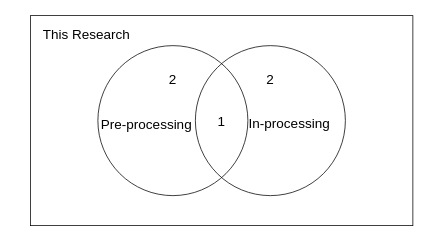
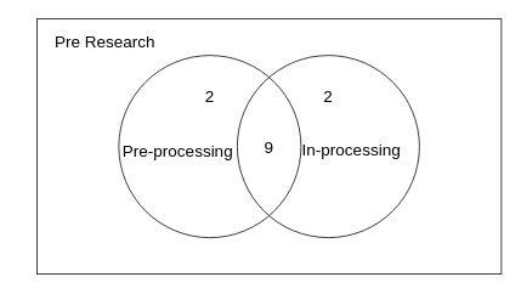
- <mxCell id="10" value="This Research" style="text;html=1;strokeColor=none;fillColor=none;align=center;verticalAlign=middle;whiteSpace=wrap;rounded=0;fontSize=18;" vertex="1" parent="1"><mxGeometry x="20" y="30" width="190" height="30" as="geometry" /></mxCell>
+ <mxCell id="10" value="Pre Research" style="text;html=1;strokeColor=none;fillColor=none;align=center;verticalAlign=middle;whiteSpace=wrap;rounded=0;fontSize=18;" vertex="1" parent="1"><mxGeometry x="20" y="30" width="190" height="30" as="geometry" /></mxCell>
- <mxCell id="8" value="&lt;font style=&quot;font-size: 18px&quot;&gt;1&lt;/font&gt;" style="text;html=1;strokeColor=none;fillColor=none;align=center;verticalAlign=middle;whiteSpace=wrap;rounded=0;" vertex="1" parent="1"><mxGeometry x="265" y="146" width="60" height="30" as="geometry" /></mxCell>
+ <mxCell id="8" value="&lt;font style=&quot;font-size: 18px&quot;&gt;9&lt;/font&gt;" style="text;html=1;strokeColor=none;fillColor=none;align=center;verticalAlign=middle;whiteSpace=wrap;rounded=0;" vertex="1" parent="1"><mxGeometry x="265" y="146" width="60" height="30" as="geometry" /></mxCell>
